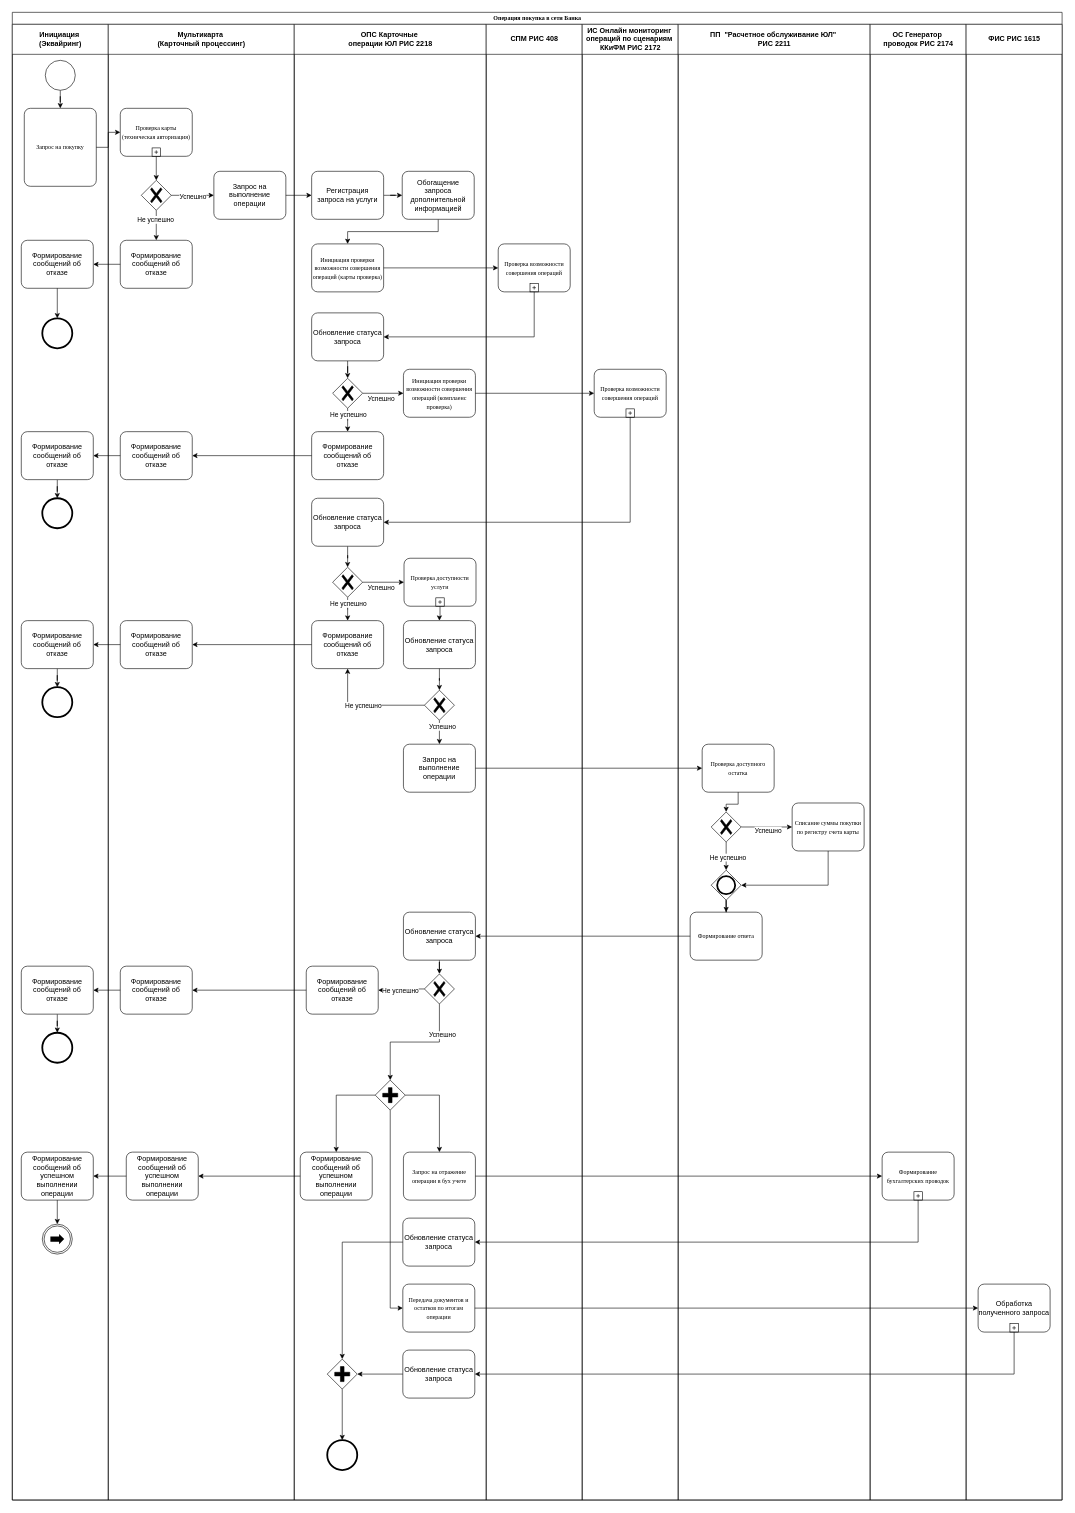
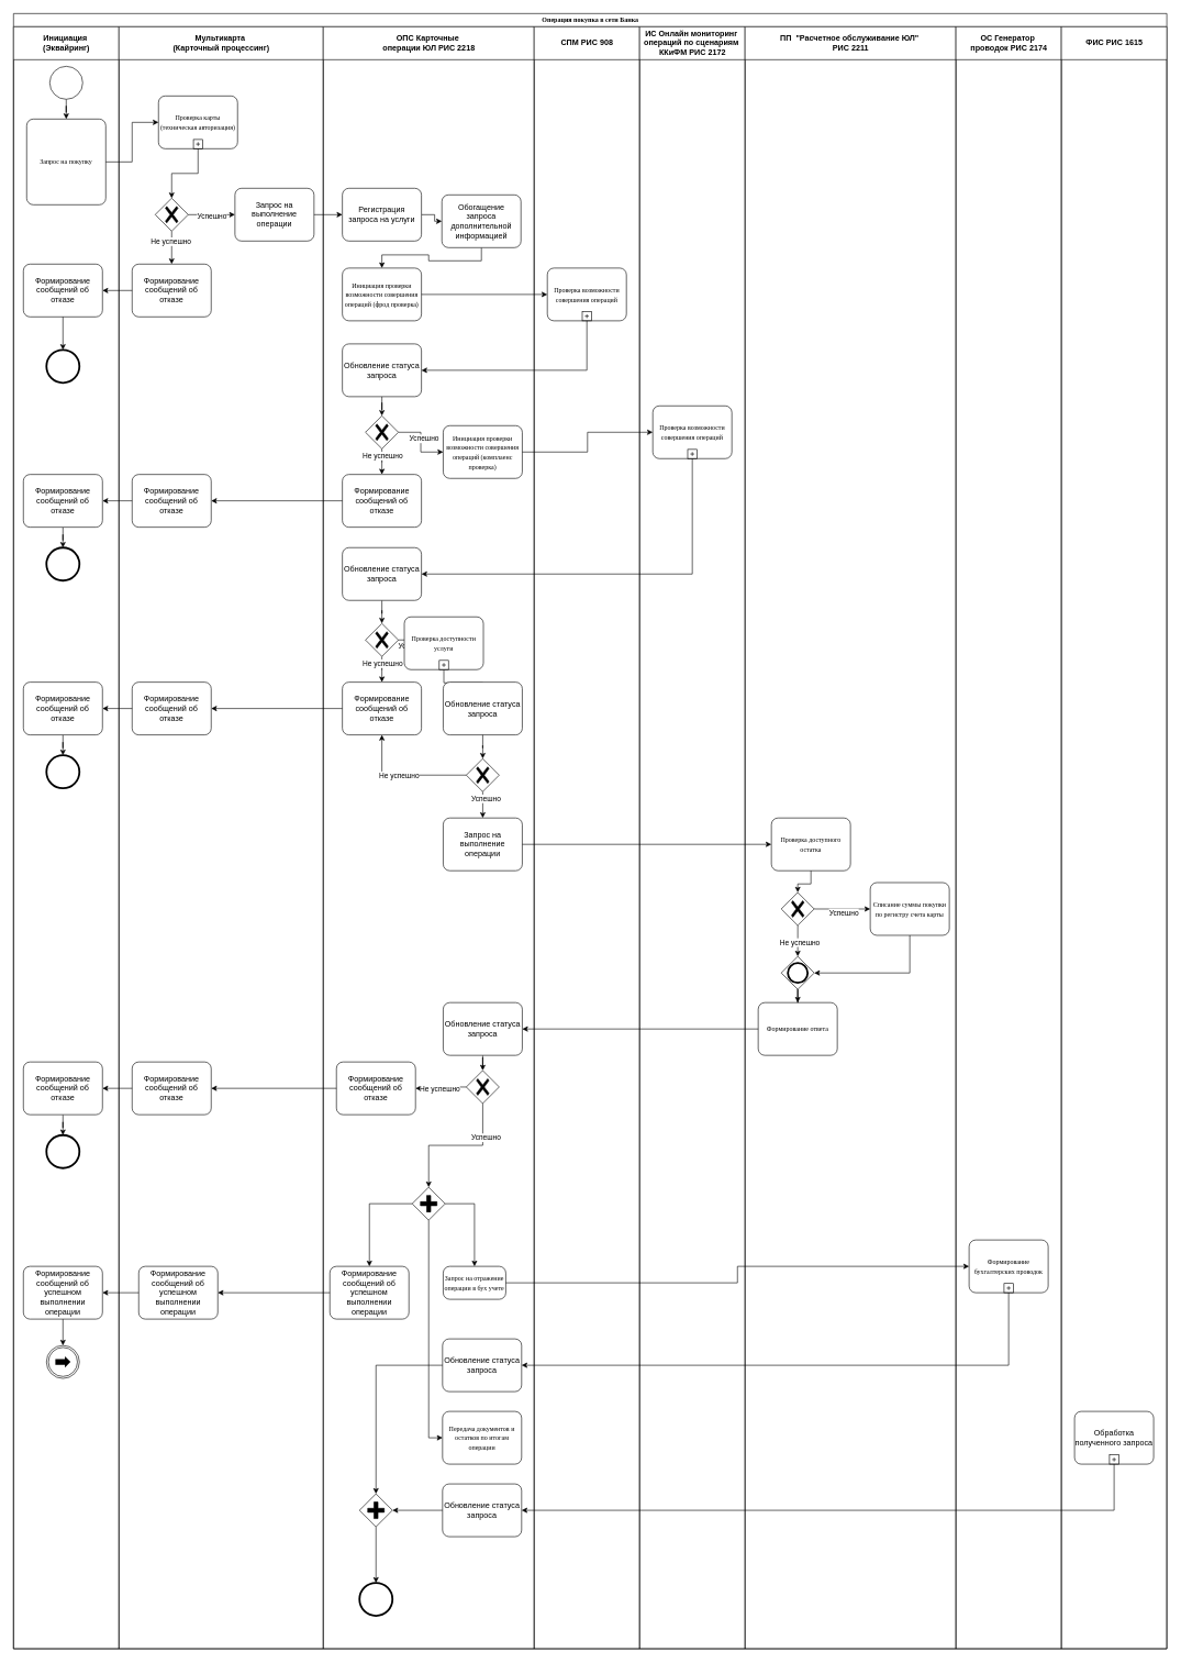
- <mxCell id="93" value="СПМ РИС 408" style="swimlane;html=1;startSize=50;" parent="2" vertex="1"><mxGeometry x="790" y="20" width="160" height="2460" as="geometry" /></mxCell>
+ <mxCell id="93" value="СПМ РИС 908" style="swimlane;html=1;startSize=50;" parent="2" vertex="1"><mxGeometry x="790" y="20" width="160" height="2460" as="geometry" /></mxCell>
- <mxCell id="17" value="&lt;span style=&quot;font-family: Verdana; font-size: 10px;&quot;&gt;Проверка карты (техническая авторизация)&lt;/span&gt;" style="points=[[0.25,0,0],[0.5,0,0],[0.75,0,0],[1,0.25,0],[1,0.5,0],[1,0.75,0],[0.75,1,0],[0.5,1,0],[0.25,1,0],[0,0.75,0],[0,0.5,0],[0,0.25,0]];shape=mxgraph.bpmn.task;whiteSpace=wrap;rectStyle=rounded;size=10;html=1;container=1;expand=0;collapsible=0;taskMarker=abstract;isLoopSub=1;" parent="16" vertex="1"><mxGeometry x="20" y="140" width="120" height="80" as="geometry" /></mxCell>
+ <mxCell id="17" value="&lt;span style=&quot;font-family: Verdana; font-size: 10px;&quot;&gt;Проверка карты (техническая авторизация)&lt;/span&gt;" style="points=[[0.25,0,0],[0.5,0,0],[0.75,0,0],[1,0.25,0],[1,0.5,0],[1,0.75,0],[0.75,1,0],[0.5,1,0],[0.25,1,0],[0,0.75,0],[0,0.5,0],[0,0.25,0]];shape=mxgraph.bpmn.task;whiteSpace=wrap;rectStyle=rounded;size=10;html=1;container=1;expand=0;collapsible=0;taskMarker=abstract;isLoopSub=1;" parent="16" vertex="1"><mxGeometry x="60" y="105" width="120" height="80" as="geometry" /></mxCell>
- <mxCell id="87" value="Обогащение запроса дополнительной информацией" style="points=[[0.25,0,0],[0.5,0,0],[0.75,0,0],[1,0.25,0],[1,0.5,0],[1,0.75,0],[0.75,1,0],[0.5,1,0],[0.25,1,0],[0,0.75,0],[0,0.5,0],[0,0.25,0]];shape=mxgraph.bpmn.task;whiteSpace=wrap;rectStyle=rounded;size=10;html=1;container=1;expand=0;collapsible=0;taskMarker=abstract;" vertex="1" parent="38"><mxGeometry x="180" y="245" width="120" height="80" as="geometry" /></mxCell>
+ <mxCell id="87" value="Обогащение запроса дополнительной информацией" style="points=[[0.25,0,0],[0.5,0,0],[0.75,0,0],[1,0.25,0],[1,0.5,0],[1,0.75,0],[0.75,1,0],[0.5,1,0],[0.25,1,0],[0,0.75,0],[0,0.5,0],[0,0.25,0]];shape=mxgraph.bpmn.task;whiteSpace=wrap;rectStyle=rounded;size=10;html=1;container=1;expand=0;collapsible=0;taskMarker=abstract;" vertex="1" parent="38"><mxGeometry x="180" y="255" width="120" height="80" as="geometry" /></mxCell>
- <mxCell id="42" value="&lt;span style=&quot;font-family: Verdana; font-size: 10px;&quot;&gt;Инициация проверки возможности совершения операций (карты проверка)&lt;/span&gt;" style="points=[[0.25,0,0],[0.5,0,0],[0.75,0,0],[1,0.25,0],[1,0.5,0],[1,0.75,0],[0.75,1,0],[0.5,1,0],[0.25,1,0],[0,0.75,0],[0,0.5,0],[0,0.25,0]];shape=mxgraph.bpmn.task;whiteSpace=wrap;rectStyle=rounded;size=10;html=1;container=1;expand=0;collapsible=0;taskMarker=abstract;" parent="38" vertex="1"><mxGeometry x="29" y="366" width="120" height="80" as="geometry" /></mxCell>
+ <mxCell id="42" value="&lt;span style=&quot;font-family: Verdana; font-size: 10px;&quot;&gt;Инициация проверки возможности совершения операций (фрод проверка)&lt;/span&gt;" style="points=[[0.25,0,0],[0.5,0,0],[0.75,0,0],[1,0.25,0],[1,0.5,0],[1,0.75,0],[0.75,1,0],[0.5,1,0],[0.25,1,0],[0,0.75,0],[0,0.5,0],[0,0.25,0]];shape=mxgraph.bpmn.task;whiteSpace=wrap;rectStyle=rounded;size=10;html=1;container=1;expand=0;collapsible=0;taskMarker=abstract;" parent="38" vertex="1"><mxGeometry x="29" y="366" width="120" height="80" as="geometry" /></mxCell>
- <mxCell id="51" value="&lt;span style=&quot;font-family: Verdana; font-size: 10px;&quot;&gt;Инициация проверки возможности совершения операций (комплаенс проверка)&lt;/span&gt;" style="points=[[0.25,0,0],[0.5,0,0],[0.75,0,0],[1,0.25,0],[1,0.5,0],[1,0.75,0],[0.75,1,0],[0.5,1,0],[0.25,1,0],[0,0.75,0],[0,0.5,0],[0,0.25,0]];shape=mxgraph.bpmn.task;whiteSpace=wrap;rectStyle=rounded;size=10;html=1;container=1;expand=0;collapsible=0;taskMarker=abstract;" parent="38" vertex="1"><mxGeometry x="182" y="575" width="120" height="80" as="geometry" /></mxCell>
+ <mxCell id="51" value="&lt;span style=&quot;font-family: Verdana; font-size: 10px;&quot;&gt;Инициация проверки возможности совершения операций (комплаенс проверка)&lt;/span&gt;" style="points=[[0.25,0,0],[0.5,0,0],[0.75,0,0],[1,0.25,0],[1,0.5,0],[1,0.75,0],[0.75,1,0],[0.5,1,0],[0.25,1,0],[0,0.75,0],[0,0.5,0],[0,0.25,0]];shape=mxgraph.bpmn.task;whiteSpace=wrap;rectStyle=rounded;size=10;html=1;container=1;expand=0;collapsible=0;taskMarker=abstract;" parent="38" vertex="1"><mxGeometry x="182" y="605" width="120" height="80" as="geometry" /></mxCell>
- <mxCell id="61" value="&lt;span style=&quot;font-family: Verdana; font-size: 10px;&quot;&gt;Проверка доступности услуги&lt;/span&gt;" style="points=[[0.25,0,0],[0.5,0,0],[0.75,0,0],[1,0.25,0],[1,0.5,0],[1,0.75,0],[0.75,1,0],[0.5,1,0],[0.25,1,0],[0,0.75,0],[0,0.5,0],[0,0.25,0]];shape=mxgraph.bpmn.task;whiteSpace=wrap;rectStyle=rounded;size=10;html=1;container=1;expand=0;collapsible=0;taskMarker=abstract;isLoopSub=1;" parent="38" vertex="1"><mxGeometry x="183" y="890" width="120" height="80" as="geometry" /></mxCell>
+ <mxCell id="61" value="&lt;span style=&quot;font-family: Verdana; font-size: 10px;&quot;&gt;Проверка доступности услуги&lt;/span&gt;" style="points=[[0.25,0,0],[0.5,0,0],[0.75,0,0],[1,0.25,0],[1,0.5,0],[1,0.75,0],[0.75,1,0],[0.5,1,0],[0.25,1,0],[0,0.75,0],[0,0.5,0],[0,0.25,0]];shape=mxgraph.bpmn.task;whiteSpace=wrap;rectStyle=rounded;size=10;html=1;container=1;expand=0;collapsible=0;taskMarker=abstract;isLoopSub=1;" parent="38" vertex="1"><mxGeometry x="123" y="895" width="120" height="80" as="geometry" /></mxCell>
- <mxCell id="82" value="&lt;span style=&quot;font-family: Verdana; font-size: 10px;&quot;&gt;Запрос на отражение операции в бух учете&lt;/span&gt;" style="points=[[0.25,0,0],[0.5,0,0],[0.75,0,0],[1,0.25,0],[1,0.5,0],[1,0.75,0],[0.75,1,0],[0.5,1,0],[0.25,1,0],[0,0.75,0],[0,0.5,0],[0,0.25,0]];shape=mxgraph.bpmn.task;whiteSpace=wrap;rectStyle=rounded;size=10;html=1;container=1;expand=0;collapsible=0;taskMarker=abstract;" parent="38" vertex="1"><mxGeometry x="182" y="1880" width="120" height="80" as="geometry" /></mxCell>
+ <mxCell id="82" value="&lt;span style=&quot;font-family: Verdana; font-size: 10px;&quot;&gt;Запрос на отражение операции в бух учете&lt;/span&gt;" style="points=[[0.25,0,0],[0.5,0,0],[0.75,0,0],[1,0.25,0],[1,0.5,0],[1,0.75,0],[0.75,1,0],[0.5,1,0],[0.25,1,0],[0,0.75,0],[0,0.5,0],[0,0.25,0]];shape=mxgraph.bpmn.task;whiteSpace=wrap;rectStyle=rounded;size=10;html=1;container=1;expand=0;collapsible=0;taskMarker=abstract;" parent="38" vertex="1"><mxGeometry x="182" y="1880" width="95" height="50" as="geometry" /></mxCell>
- <mxCell id="111" value="&lt;span style=&quot;font-family: Verdana; font-size: 10px;&quot;&gt;Формирование бухгалтерских проводок&lt;/span&gt;" style="points=[[0.25,0,0],[0.5,0,0],[0.75,0,0],[1,0.25,0],[1,0.5,0],[1,0.75,0],[0.75,1,0],[0.5,1,0],[0.25,1,0],[0,0.75,0],[0,0.5,0],[0,0.25,0]];shape=mxgraph.bpmn.task;whiteSpace=wrap;rectStyle=rounded;size=10;html=1;container=1;expand=0;collapsible=0;taskMarker=abstract;isLoopSub=1;" parent="110" vertex="1"><mxGeometry x="20" y="1880" width="120" height="80" as="geometry" /></mxCell>
+ <mxCell id="111" value="&lt;span style=&quot;font-family: Verdana; font-size: 10px;&quot;&gt;Формирование бухгалтерских проводок&lt;/span&gt;" style="points=[[0.25,0,0],[0.5,0,0],[0.75,0,0],[1,0.25,0],[1,0.5,0],[1,0.75,0],[0.75,1,0],[0.5,1,0],[0.25,1,0],[0,0.75,0],[0,0.5,0],[0,0.25,0]];shape=mxgraph.bpmn.task;whiteSpace=wrap;rectStyle=rounded;size=10;html=1;container=1;expand=0;collapsible=0;taskMarker=abstract;isLoopSub=1;" parent="110" vertex="1"><mxGeometry x="20" y="1840" width="120" height="80" as="geometry" /></mxCell>
- <mxCell id="131" style="edgeStyle=orthogonalEdgeStyle;rounded=0;orthogonalLoop=1;jettySize=auto;html=1;" parent="2" source="83" target="113" edge="1"><mxGeometry relative="1" as="geometry" /></mxCell>
